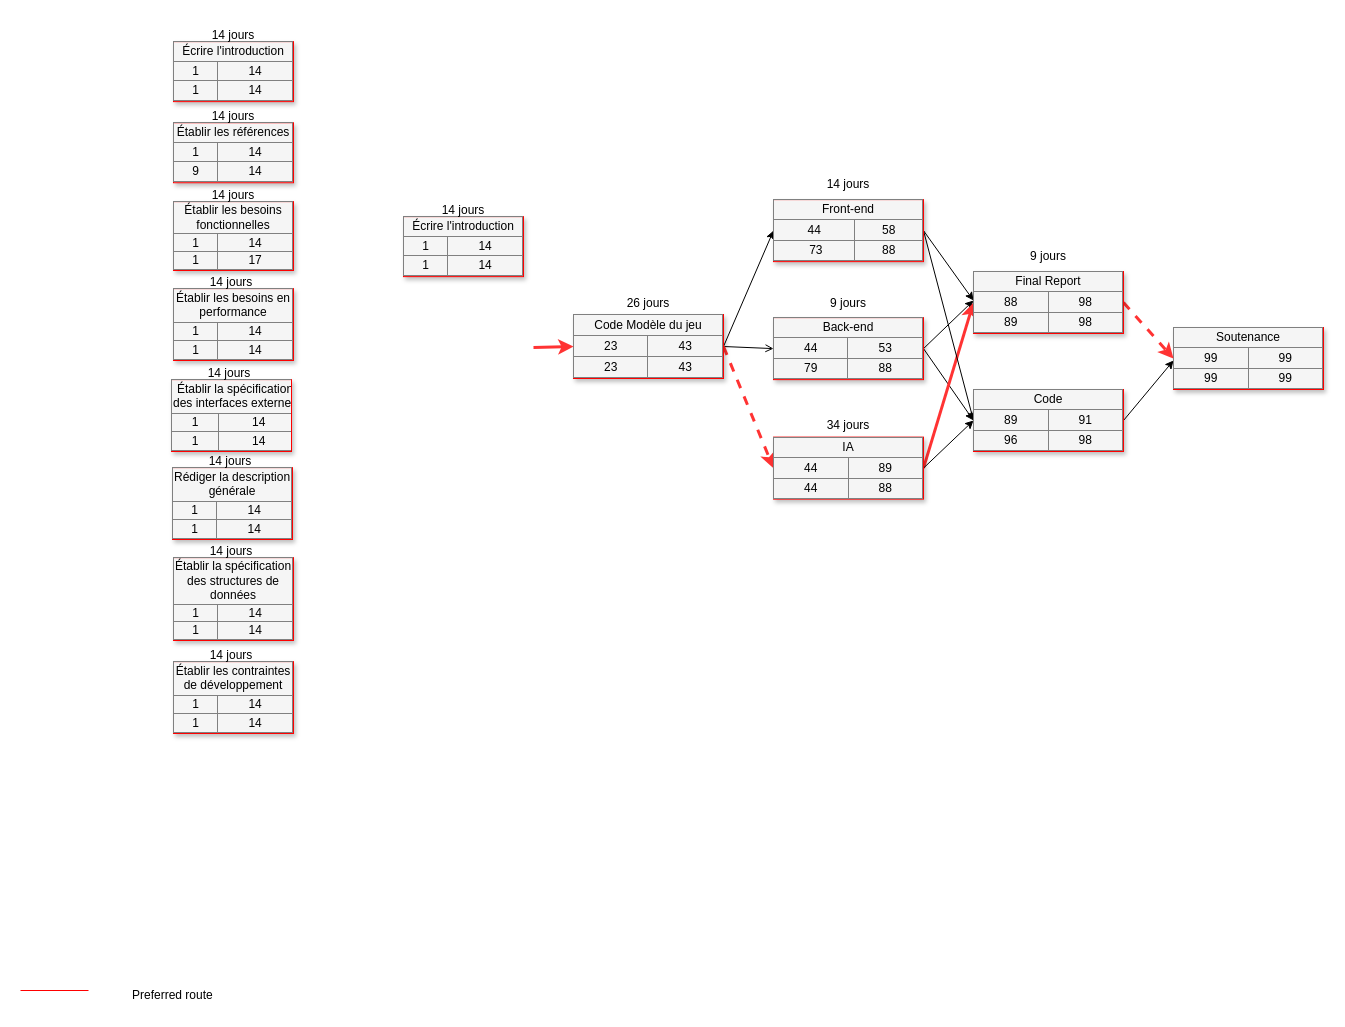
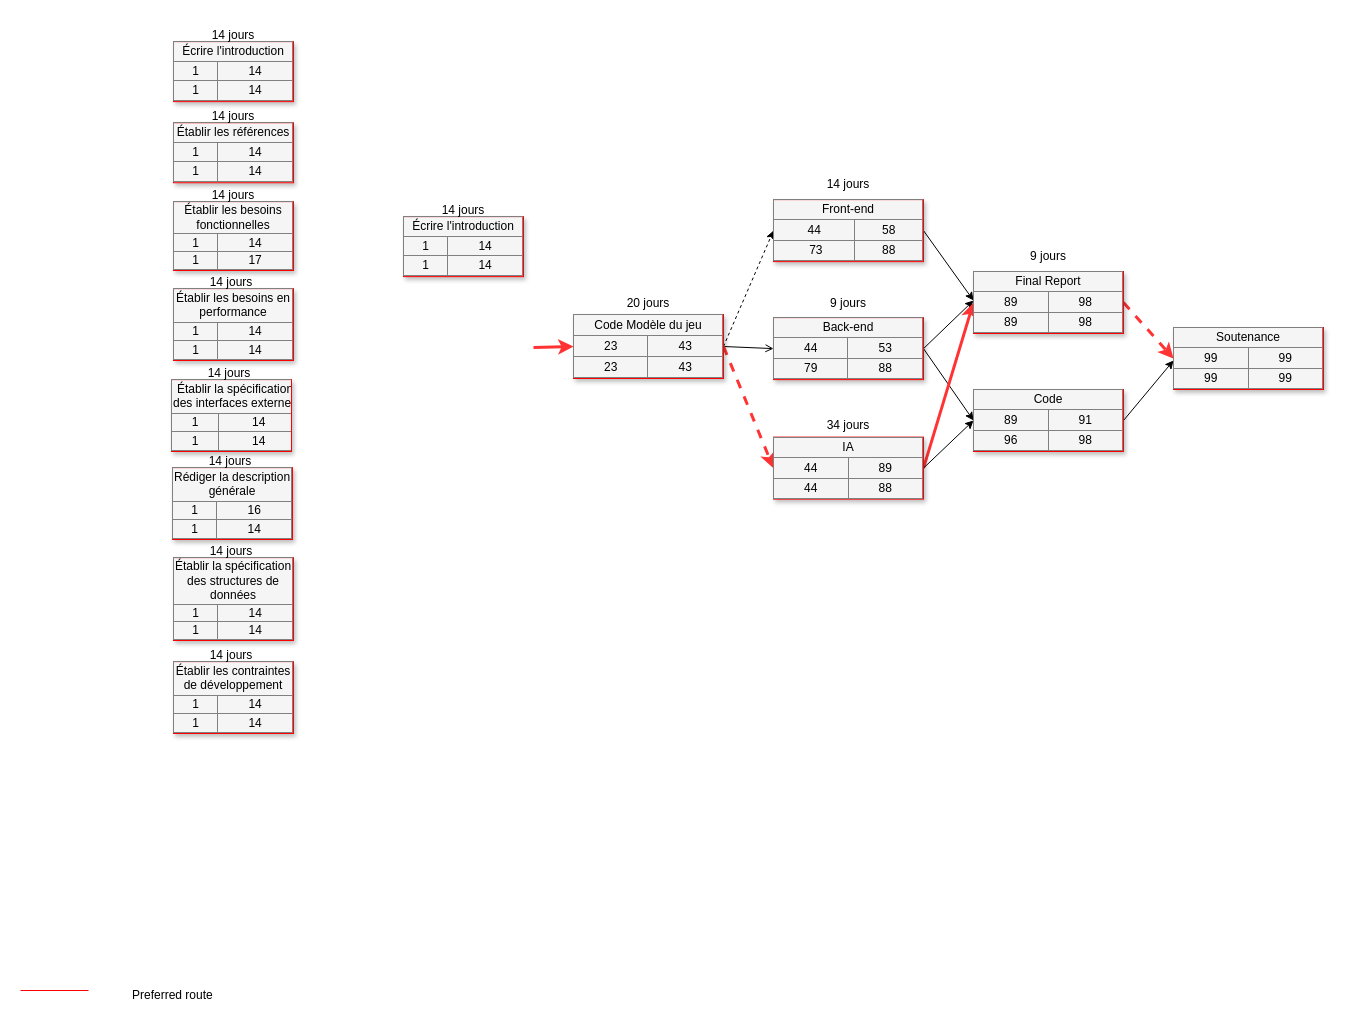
- <mxCell id="30" value="&lt;table style=&quot;width: 100% ; height: 100% ; border-collapse: collapse&quot; width=&quot;100%&quot; border=&quot;1&quot;&gt;&lt;tbody&gt;&lt;tr&gt;&lt;td colspan=&quot;2&quot; align=&quot;center&quot;&gt;Établir les références&lt;/td&gt;&lt;/tr&gt;&lt;tr&gt;&lt;td align=&quot;center&quot;&gt;&lt;font style=&quot;font-size: 12px;&quot;&gt;1&lt;/font&gt;&lt;/td&gt;&lt;td align=&quot;center&quot;&gt;14&lt;br&gt;&lt;/td&gt;&lt;/tr&gt;&lt;tr&gt;&lt;td align=&quot;center&quot;&gt;9&lt;/td&gt;&lt;td align=&quot;center&quot;&gt;14&lt;/td&gt;&lt;/tr&gt;&lt;/tbody&gt;&lt;/table&gt;" style="text;html=1;strokeColor=#FF0000;fillColor=#f5f5f5;overflow=fill;rounded=0;shadow=1;fontSize=12;align=center;" vertex="1" parent="1"><mxGeometry x="173" y="122.24" width="120" height="60" as="geometry" /></mxCell>
+ <mxCell id="30" value="&lt;table style=&quot;width: 100% ; height: 100% ; border-collapse: collapse&quot; width=&quot;100%&quot; border=&quot;1&quot;&gt;&lt;tbody&gt;&lt;tr&gt;&lt;td colspan=&quot;2&quot; align=&quot;center&quot;&gt;Établir les références&lt;/td&gt;&lt;/tr&gt;&lt;tr&gt;&lt;td align=&quot;center&quot;&gt;&lt;font style=&quot;font-size: 12px;&quot;&gt;1&lt;/font&gt;&lt;/td&gt;&lt;td align=&quot;center&quot;&gt;14&lt;br&gt;&lt;/td&gt;&lt;/tr&gt;&lt;tr&gt;&lt;td align=&quot;center&quot;&gt;1&lt;/td&gt;&lt;td align=&quot;center&quot;&gt;14&lt;/td&gt;&lt;/tr&gt;&lt;/tbody&gt;&lt;/table&gt;" style="text;html=1;strokeColor=#FF0000;fillColor=#f5f5f5;overflow=fill;rounded=0;shadow=1;fontSize=12;align=center;" vertex="1" parent="1"><mxGeometry x="173" y="122.24" width="120" height="60" as="geometry" /></mxCell>
- <mxCell id="3" style="edgeStyle=none;rounded=0;orthogonalLoop=1;jettySize=auto;html=1;exitX=1;exitY=0.5;exitDx=0;exitDy=0;entryX=0;entryY=0.5;entryDx=0;entryDy=0;" parent="1" source="6" target="18" edge="1"><mxGeometry relative="1" as="geometry" /></mxCell>
+ <mxCell id="3" style="edgeStyle=none;rounded=0;orthogonalLoop=1;jettySize=auto;html=1;exitX=1;exitY=0.5;exitDx=0;exitDy=0;entryX=0;entryY=0.5;entryDx=0;entryDy=0;dashed=1;" parent="1" source="6" target="18" edge="1"><mxGeometry relative="1" as="geometry" /></mxCell>
- <mxCell id="23" value="&lt;table style=&quot;width: 100% ; height: 100% ; border-collapse: collapse&quot; width=&quot;100%&quot; border=&quot;1&quot;&gt;&lt;tbody&gt;&lt;tr&gt;&lt;td colspan=&quot;2&quot; align=&quot;center&quot;&gt;Final Report&lt;br&gt;&lt;/td&gt;&lt;/tr&gt;&lt;tr&gt;&lt;td align=&quot;center&quot;&gt;88&lt;br&gt;&lt;/td&gt;&lt;td align=&quot;center&quot;&gt;98&lt;/td&gt;&lt;/tr&gt;&lt;tr&gt;&lt;td align=&quot;center&quot;&gt;89&lt;/td&gt;&lt;td align=&quot;center&quot;&gt;98&lt;/td&gt;&lt;/tr&gt;&lt;/tbody&gt;&lt;/table&gt;" style="text;html=1;strokeColor=#FF0000;fillColor=#f5f5f5;overflow=fill;rounded=0;shadow=1;fontSize=12;align=center;" parent="1" vertex="1"><mxGeometry x="973" y="271" width="150" height="62" as="geometry" /></mxCell>
+ <mxCell id="23" value="&lt;table style=&quot;width: 100% ; height: 100% ; border-collapse: collapse&quot; width=&quot;100%&quot; border=&quot;1&quot;&gt;&lt;tbody&gt;&lt;tr&gt;&lt;td colspan=&quot;2&quot; align=&quot;center&quot;&gt;Final Report&lt;br&gt;&lt;/td&gt;&lt;/tr&gt;&lt;tr&gt;&lt;td align=&quot;center&quot;&gt;89&lt;br&gt;&lt;/td&gt;&lt;td align=&quot;center&quot;&gt;98&lt;/td&gt;&lt;/tr&gt;&lt;tr&gt;&lt;td align=&quot;center&quot;&gt;89&lt;/td&gt;&lt;td align=&quot;center&quot;&gt;98&lt;/td&gt;&lt;/tr&gt;&lt;/tbody&gt;&lt;/table&gt;" style="text;html=1;strokeColor=#FF0000;fillColor=#f5f5f5;overflow=fill;rounded=0;shadow=1;fontSize=12;align=center;" parent="1" vertex="1"><mxGeometry x="973" y="271" width="150" height="62" as="geometry" /></mxCell>
- <mxCell id="25" value="26 jours" style="text;html=1;strokeColor=none;fillColor=none;align=center;verticalAlign=middle;whiteSpace=wrap;rounded=0;" parent="1" vertex="1"><mxGeometry x="618" y="288.12" width="60" height="30" as="geometry" /></mxCell>
+ <mxCell id="25" value="20 jours" style="text;html=1;strokeColor=none;fillColor=none;align=center;verticalAlign=middle;whiteSpace=wrap;rounded=0;" parent="1" vertex="1"><mxGeometry x="618" y="288.12" width="60" height="30" as="geometry" /></mxCell>
- <mxCell id="17" style="edgeStyle=none;rounded=0;orthogonalLoop=1;jettySize=auto;html=1;exitX=1;exitY=0.5;exitDx=0;exitDy=0;entryX=0;entryY=0.5;entryDx=0;entryDy=0;" parent="1" source="18" target="20" edge="1"><mxGeometry relative="1" as="geometry" /></mxCell>
- <mxCell id="38" value="&lt;table style=&quot;width: 100% ; height: 100% ; border-collapse: collapse&quot; width=&quot;100%&quot; border=&quot;1&quot;&gt;&lt;tbody&gt;&lt;tr&gt;&lt;td colspan=&quot;2&quot; align=&quot;center&quot;&gt;Rédiger la description&lt;br&gt;générale&lt;/td&gt;&lt;/tr&gt;&lt;tr&gt;&lt;td align=&quot;center&quot;&gt;&lt;font style=&quot;font-size: 12px;&quot;&gt;1&lt;/font&gt;&lt;/td&gt;&lt;td align=&quot;center&quot;&gt;14&lt;br&gt;&lt;/td&gt;&lt;/tr&gt;&lt;tr&gt;&lt;td align=&quot;center&quot;&gt;1&lt;/td&gt;&lt;td align=&quot;center&quot;&gt;14&lt;/td&gt;&lt;/tr&gt;&lt;/tbody&gt;&lt;/table&gt;" style="text;html=1;strokeColor=#FF0000;fillColor=#f5f5f5;overflow=fill;rounded=0;shadow=1;fontSize=12;align=center;" vertex="1" parent="1"><mxGeometry x="172" y="467.12" width="120" height="71.88" as="geometry" /></mxCell>
+ <mxCell id="38" value="&lt;table style=&quot;width: 100% ; height: 100% ; border-collapse: collapse&quot; width=&quot;100%&quot; border=&quot;1&quot;&gt;&lt;tbody&gt;&lt;tr&gt;&lt;td colspan=&quot;2&quot; align=&quot;center&quot;&gt;Rédiger la description&lt;br&gt;générale&lt;/td&gt;&lt;/tr&gt;&lt;tr&gt;&lt;td align=&quot;center&quot;&gt;&lt;font style=&quot;font-size: 12px;&quot;&gt;1&lt;/font&gt;&lt;/td&gt;&lt;td align=&quot;center&quot;&gt;16&lt;br&gt;&lt;/td&gt;&lt;/tr&gt;&lt;tr&gt;&lt;td align=&quot;center&quot;&gt;1&lt;/td&gt;&lt;td align=&quot;center&quot;&gt;14&lt;/td&gt;&lt;/tr&gt;&lt;/tbody&gt;&lt;/table&gt;" style="text;html=1;strokeColor=#FF0000;fillColor=#f5f5f5;overflow=fill;rounded=0;shadow=1;fontSize=12;align=center;" vertex="1" parent="1"><mxGeometry x="172" y="467.12" width="120" height="71.88" as="geometry" /></mxCell>
